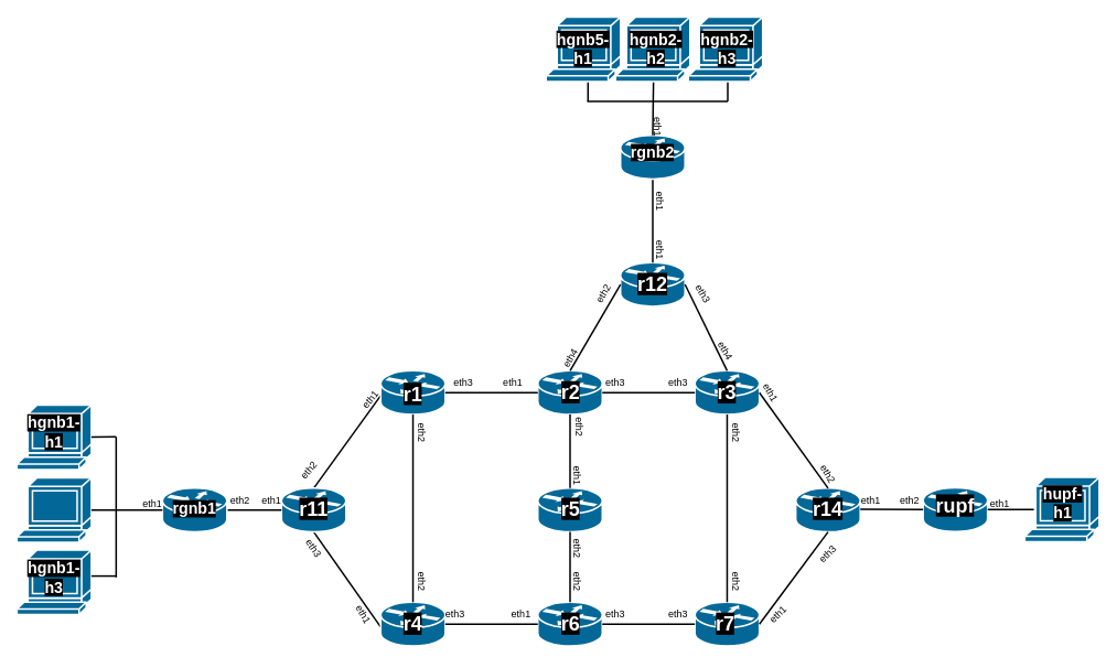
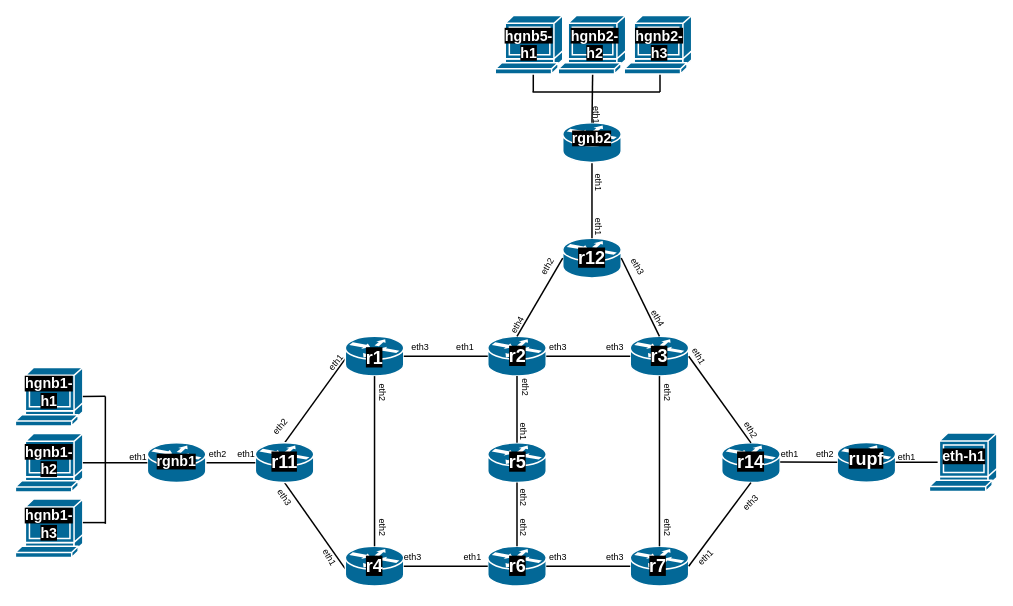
- <mxCell id="64" value="&lt;h3&gt;&lt;font style=&quot;background-color: rgb(0, 0, 0); font-size: 19px;&quot; color=&quot;#ffffff&quot;&gt;hupf-h1&lt;/font&gt;&lt;/h3&gt;" style="text;html=1;align=center;verticalAlign=middle;whiteSpace=wrap;rounded=0;" vertex="1" parent="1"><mxGeometry x="1250" y="580" width="70" height="58" as="geometry" /></mxCell>
+ <mxCell id="64" value="&lt;h3&gt;&lt;font style=&quot;background-color: rgb(0, 0, 0); font-size: 19px;&quot; color=&quot;#ffffff&quot;&gt;eth-h1&lt;/font&gt;&lt;/h3&gt;" style="text;html=1;align=center;verticalAlign=middle;whiteSpace=wrap;rounded=0;" vertex="1" parent="1"><mxGeometry x="1250" y="580" width="70" height="58" as="geometry" /></mxCell>
+ <mxCell id="96" value="&lt;h3&gt;&lt;font style=&quot;background-color: rgb(0, 0, 0); font-size: 19px;&quot; color=&quot;#ffffff&quot;&gt;hgnb1-h2&lt;/font&gt;&lt;/h3&gt;" style="text;html=1;align=center;verticalAlign=middle;whiteSpace=wrap;rounded=0;" vertex="1" parent="1"><mxGeometry x="30" y="585" width="70" height="58" as="geometry" /></mxCell>
